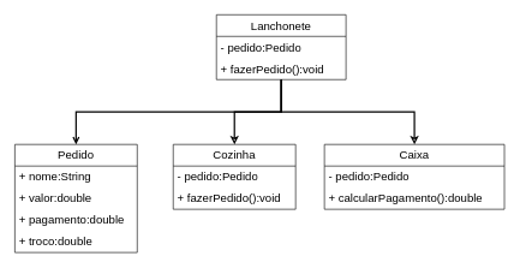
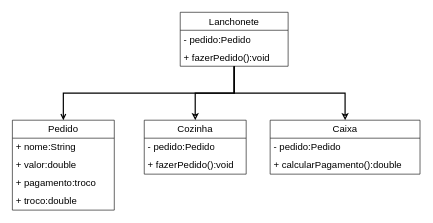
- <mxCell id="17" value="+ pagamento:double" style="text;strokeColor=none;fillColor=none;align=left;verticalAlign=middle;spacingLeft=4;spacingRight=4;overflow=hidden;points=[[0,0.5],[1,0.5]];portConstraint=eastwest;rotatable=0;whiteSpace=wrap;html=1;fontSize=16;" vertex="1" parent="14"><mxGeometry y="90" width="170" height="30" as="geometry" /></mxCell>
+ <mxCell id="17" value="+ pagamento:troco" style="text;strokeColor=none;fillColor=none;align=left;verticalAlign=middle;spacingLeft=4;spacingRight=4;overflow=hidden;points=[[0,0.5],[1,0.5]];portConstraint=eastwest;rotatable=0;whiteSpace=wrap;html=1;fontSize=16;" vertex="1" parent="14"><mxGeometry y="90" width="170" height="30" as="geometry" /></mxCell>
